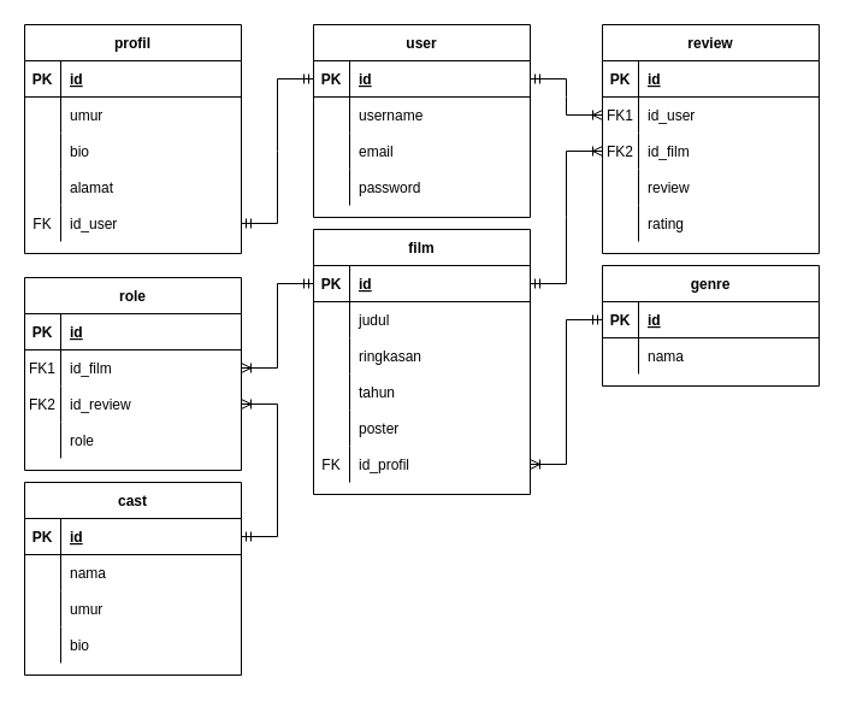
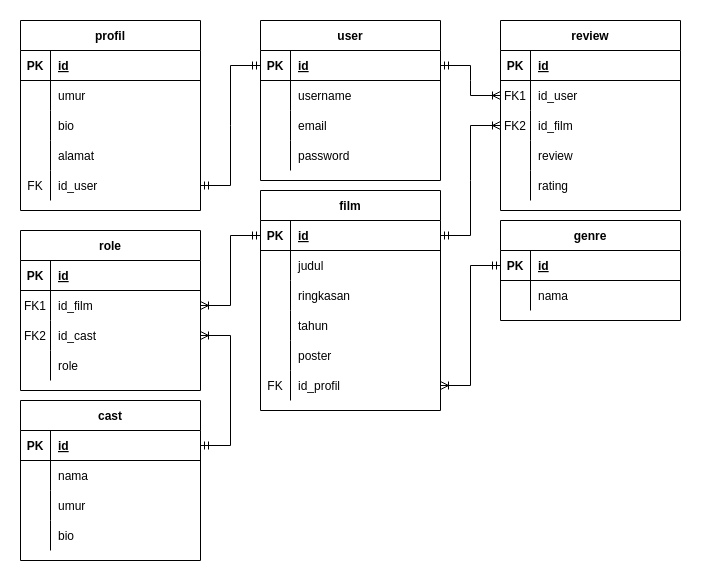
- <mxCell id="81" value="id_review" style="shape=partialRectangle;connectable=0;fillColor=none;top=0;left=0;bottom=0;right=0;align=left;spacingLeft=6;overflow=hidden;" vertex="1" parent="79"><mxGeometry x="30" width="150" height="30" as="geometry"><mxRectangle width="150" height="30" as="alternateBounds" /></mxGeometry></mxCell>
+ <mxCell id="81" value="id_cast" style="shape=partialRectangle;connectable=0;fillColor=none;top=0;left=0;bottom=0;right=0;align=left;spacingLeft=6;overflow=hidden;" vertex="1" parent="79"><mxGeometry x="30" width="150" height="30" as="geometry"><mxRectangle width="150" height="30" as="alternateBounds" /></mxGeometry></mxCell>
